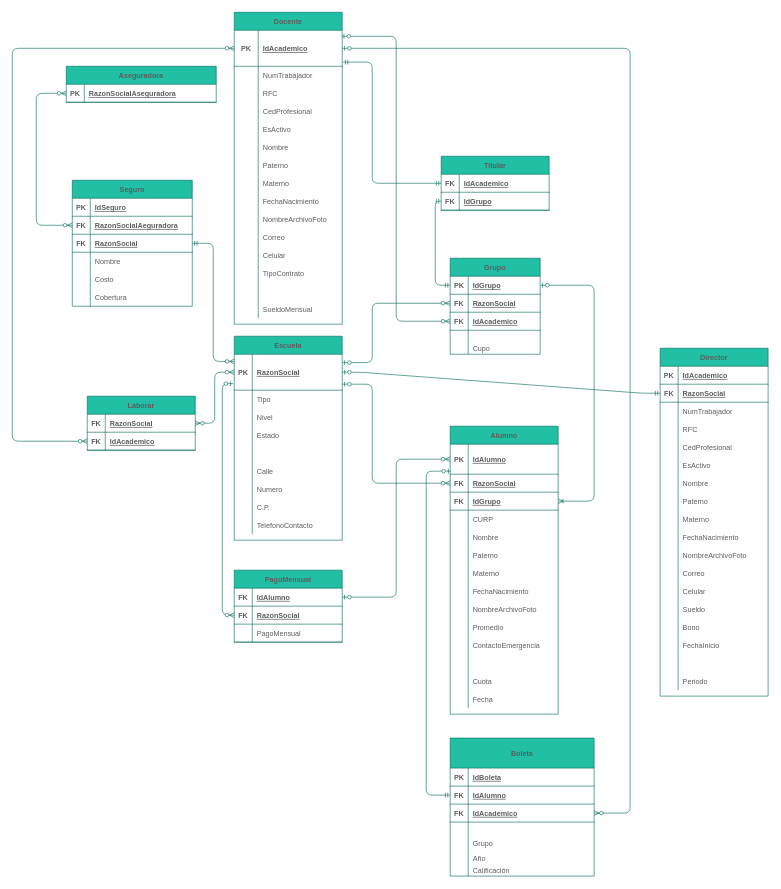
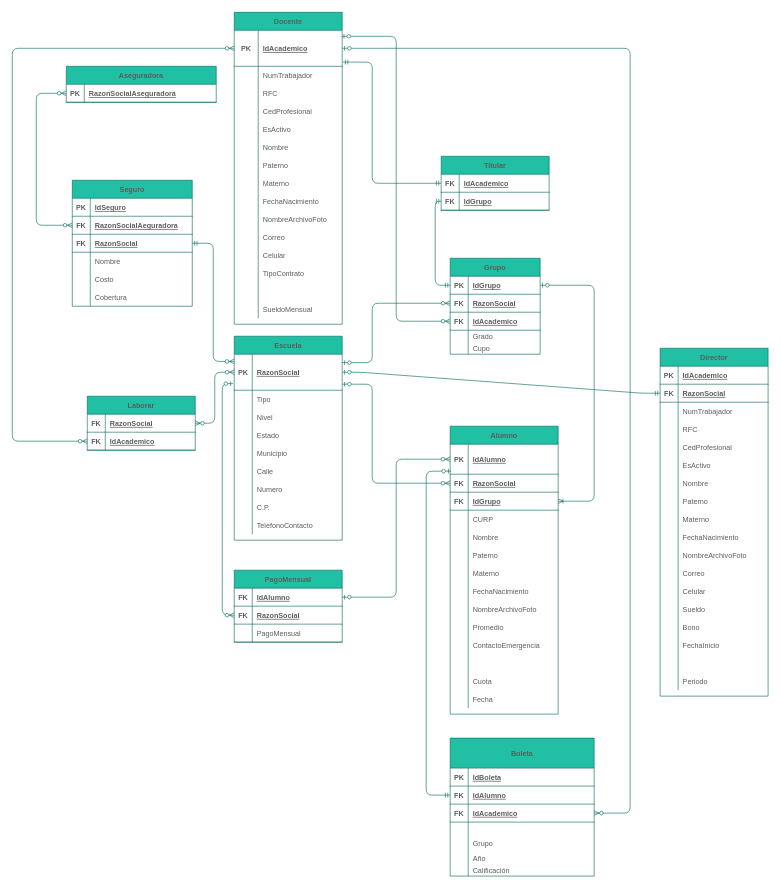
+ <mxCell id="14" value="Grado" style="shape=partialRectangle;overflow=hidden;connectable=0;fillColor=none;top=0;left=0;bottom=0;right=0;align=left;spacingLeft=6;strokeColor=#006658;fontColor=#5C5C5C;" parent="12" vertex="1"><mxGeometry x="30" width="120" height="20" as="geometry" /></mxCell>
+ <mxCell id="84" value="Municipio" style="shape=partialRectangle;connectable=0;fillColor=none;top=0;left=0;bottom=0;right=0;align=left;spacingLeft=6;overflow=hidden;strokeColor=#006658;fontColor=#5C5C5C;" parent="82" vertex="1"><mxGeometry x="30" width="150" height="30" as="geometry" /></mxCell>
